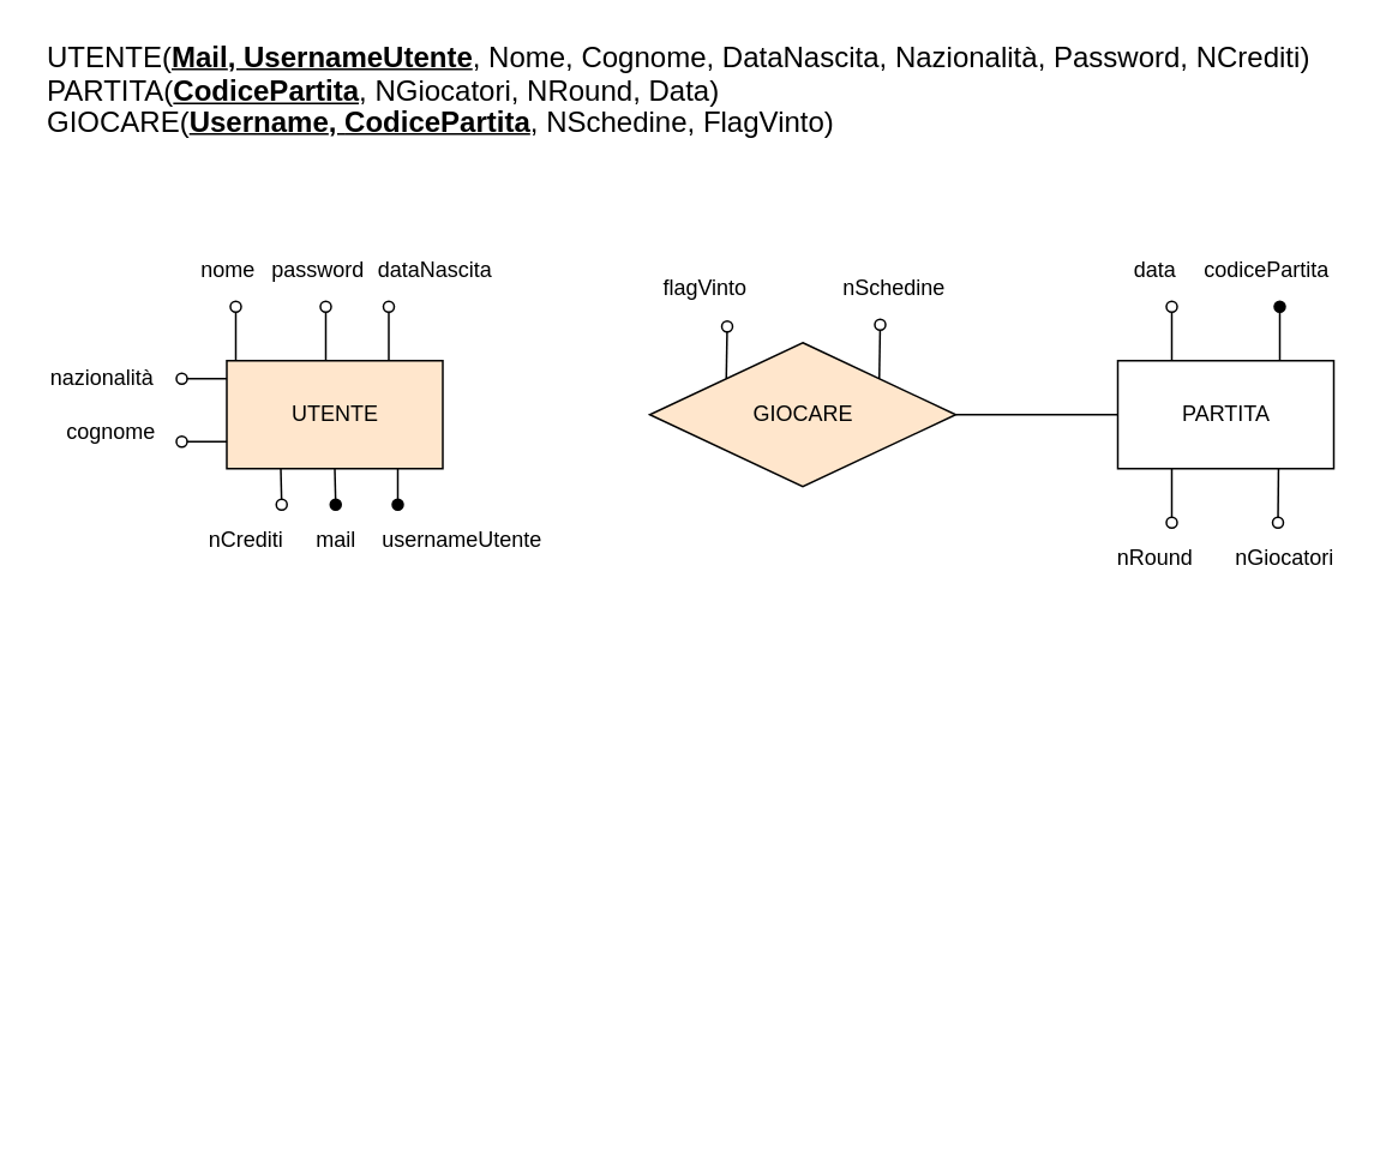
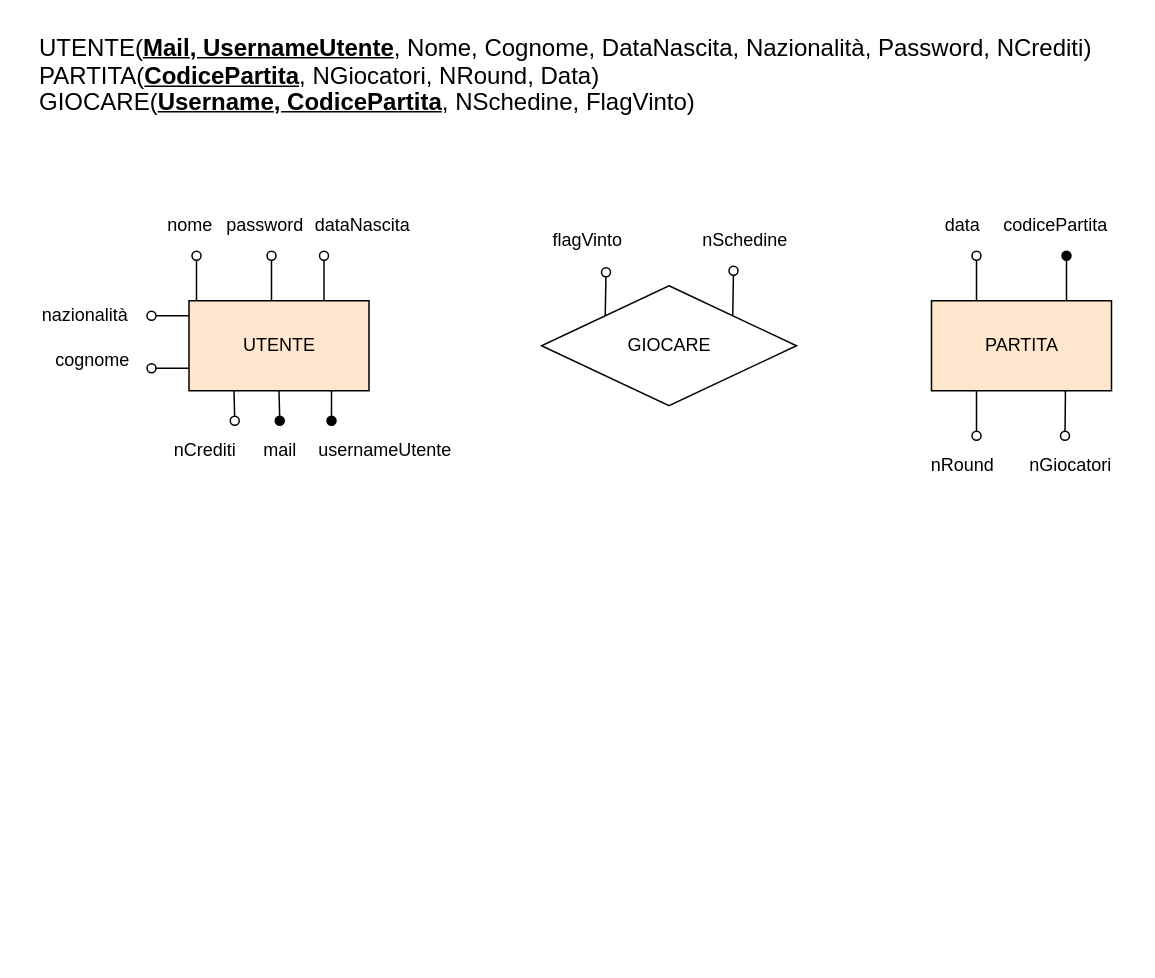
- <mxCell id="18" value="GIOCARE" style="rhombus;whiteSpace=wrap;html=1;fillColor=#ffe6cc;" parent="1" vertex="1"><mxGeometry x="360.5" y="190" width="170" height="80" as="geometry" /></mxCell>
+ <mxCell id="18" value="GIOCARE" style="rhombus;whiteSpace=wrap;html=1;" parent="1" vertex="1"><mxGeometry x="360.5" y="190" width="170" height="80" as="geometry" /></mxCell>
- <mxCell id="19" value="" style="endArrow=none;html=1;entryX=0;entryY=0.5;entryDx=0;entryDy=0;exitX=1;exitY=0.5;exitDx=0;exitDy=0;" parent="1" source="18" target="13" edge="1"><mxGeometry width="50" height="50" relative="1" as="geometry"><mxPoint x="430.5" y="230" as="sourcePoint" /><mxPoint x="470.5" y="200" as="targetPoint" /><Array as="points" /></mxGeometry></mxCell>
- <mxCell id="13" value="PARTITA" style="rounded=0;whiteSpace=wrap;html=1;" parent="1" vertex="1"><mxGeometry x="620.5" y="200" width="120" height="60" as="geometry" /></mxCell>
+ <mxCell id="13" value="PARTITA" style="rounded=0;whiteSpace=wrap;html=1;fillColor=#ffe6cc;" parent="1" vertex="1"><mxGeometry x="620.5" y="200" width="120" height="60" as="geometry" /></mxCell>
